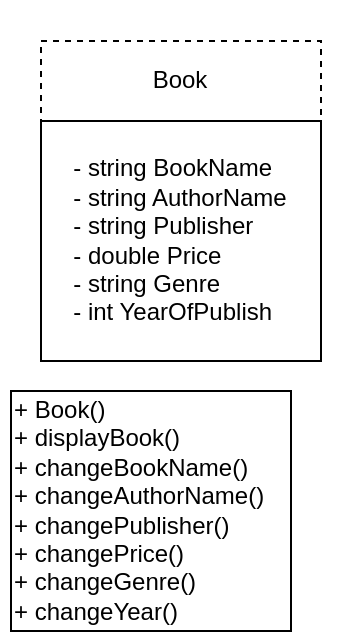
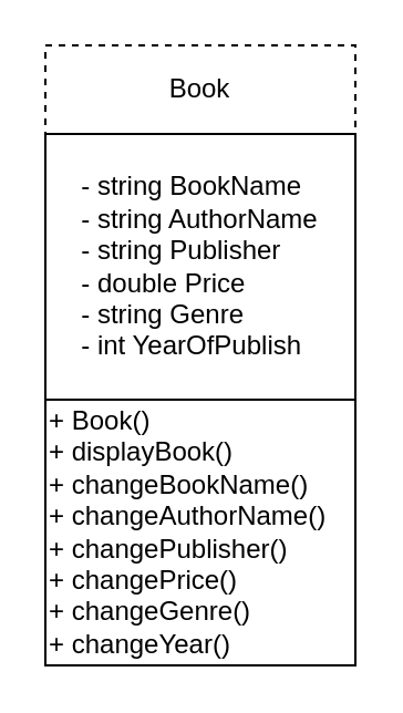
- <mxCell id="4" value="+ Book()&lt;br&gt;+ displayBook()&lt;br&gt;+ changeBookName()&lt;br&gt;+ changeAuthorName()&lt;br&gt;+ changePublisher()&lt;br&gt;+ changePrice()&lt;br&gt;+ changeGenre()&lt;br&gt;&lt;div&gt;&lt;span&gt;+ changeYear()&amp;nbsp;&lt;/span&gt;&lt;/div&gt;" style="rounded=0;whiteSpace=wrap;html=1;align=left;" vertex="1" parent="1"><mxGeometry x="5" y="195" width="140" height="120" as="geometry" /></mxCell>
+ <mxCell id="4" value="+ Book()&lt;br&gt;+ displayBook()&lt;br&gt;+ changeBookName()&lt;br&gt;+ changeAuthorName()&lt;br&gt;+ changePublisher()&lt;br&gt;+ changePrice()&lt;br&gt;+ changeGenre()&lt;br&gt;&lt;div&gt;&lt;span&gt;+ changeYear()&amp;nbsp;&lt;/span&gt;&lt;/div&gt;" style="rounded=0;whiteSpace=wrap;html=1;align=left;" vertex="1" parent="1"><mxGeometry x="20" y="180" width="140" height="120" as="geometry" /></mxCell>
